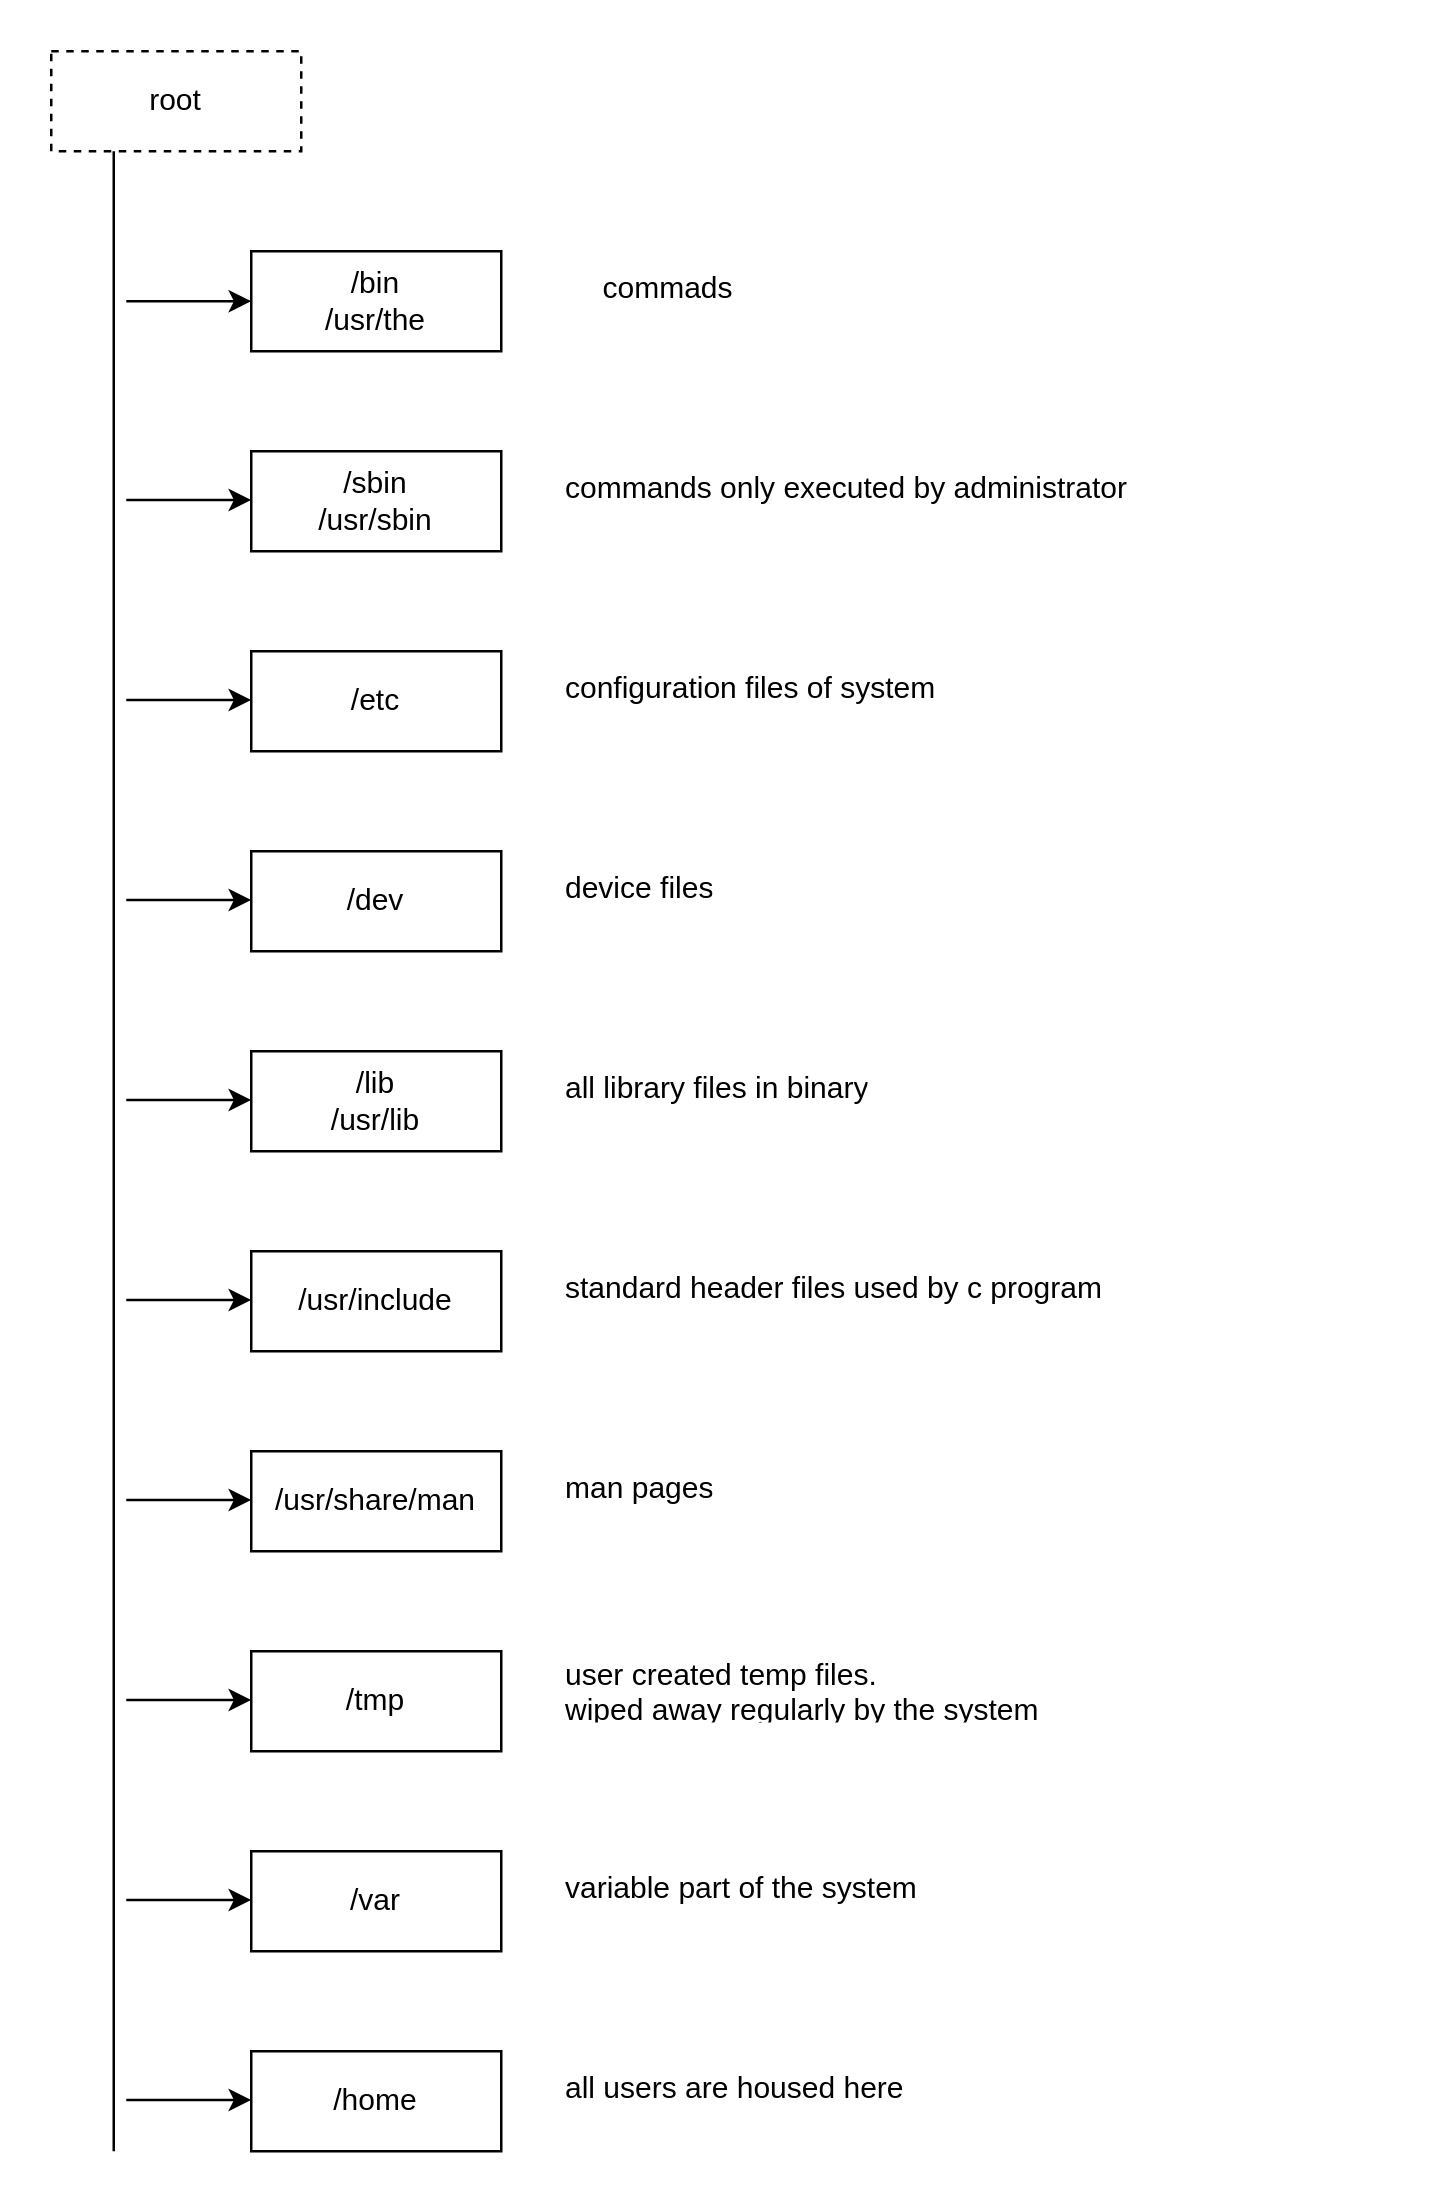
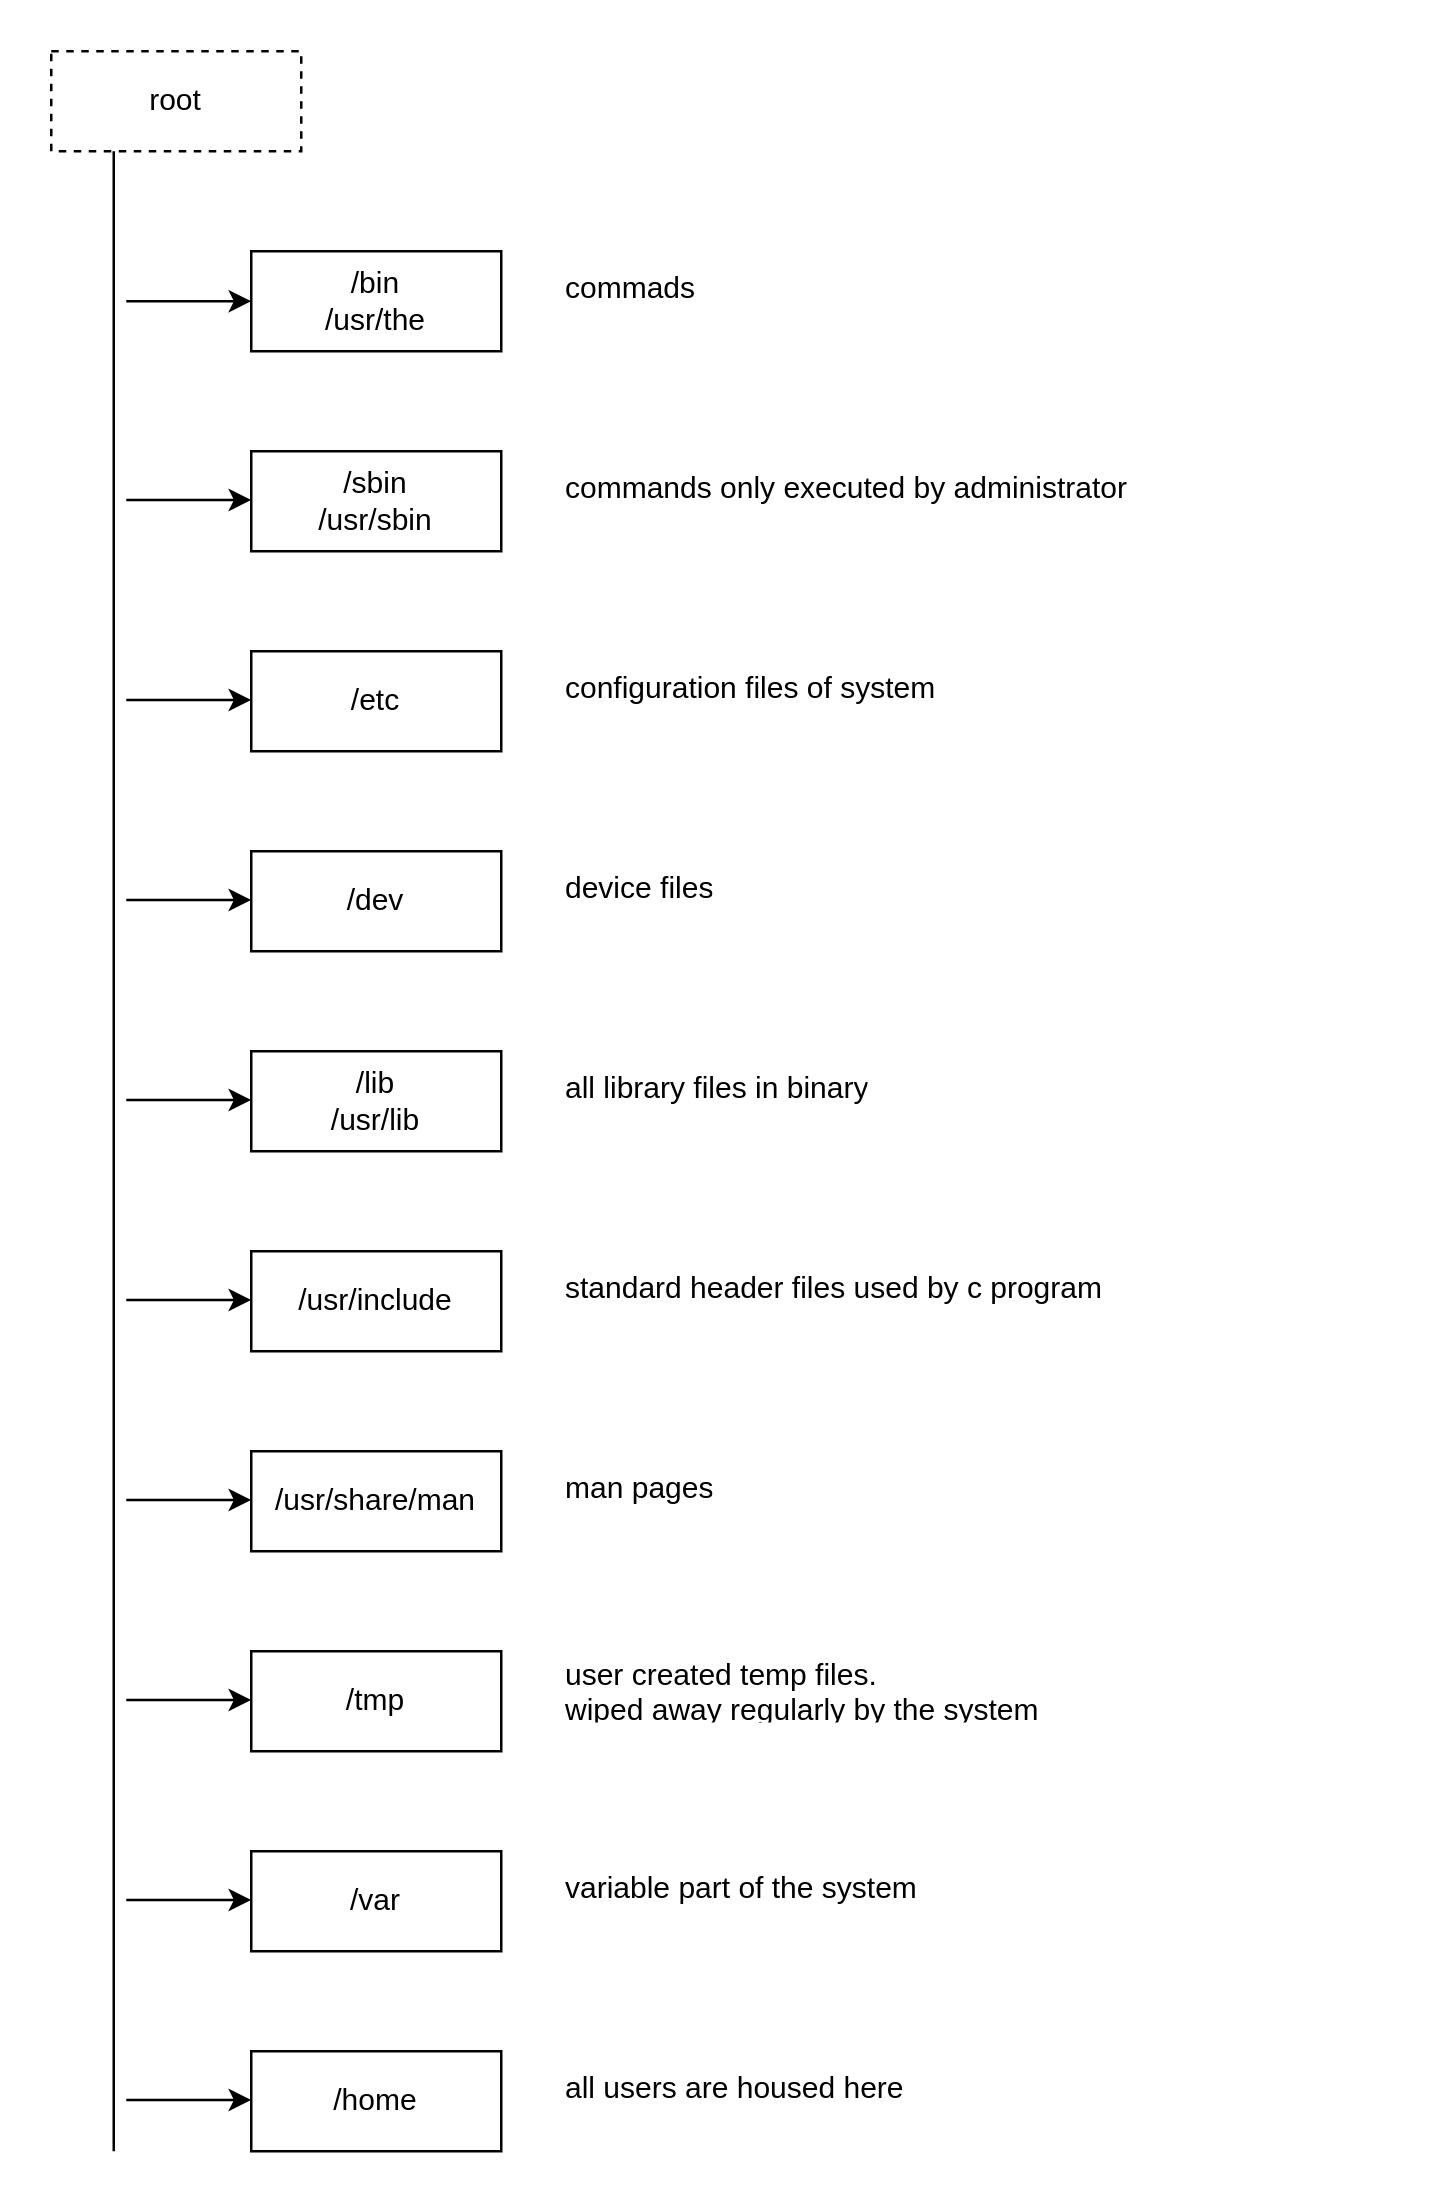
- <mxCell id="24" value="commads" style="text;strokeColor=none;fillColor=none;align=left;verticalAlign=middle;spacingLeft=4;spacingRight=4;overflow=hidden;points=[[0,0.5],[1,0.5]];portConstraint=eastwest;rotatable=0;whiteSpace=wrap;html=1;strokeWidth=1;" vertex="1" parent="1"><mxGeometry x="235" y="100" width="80" height="30" as="geometry" /></mxCell>
+ <mxCell id="24" value="commads" style="text;strokeColor=none;fillColor=none;align=left;verticalAlign=middle;spacingLeft=4;spacingRight=4;overflow=hidden;points=[[0,0.5],[1,0.5]];portConstraint=eastwest;rotatable=0;whiteSpace=wrap;html=1;strokeWidth=1;" vertex="1" parent="1"><mxGeometry x="220" y="100" width="80" height="30" as="geometry" /></mxCell>
